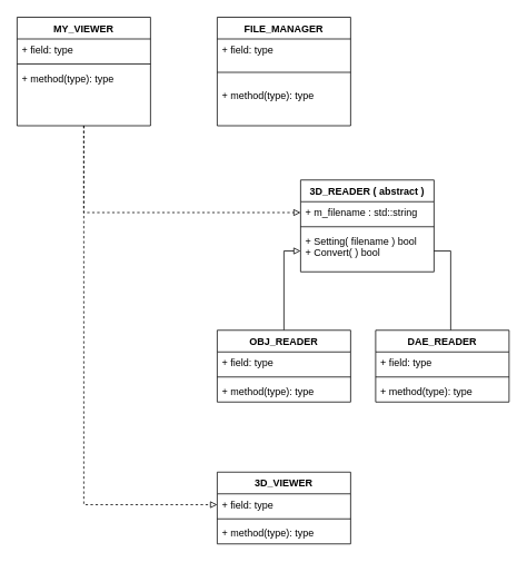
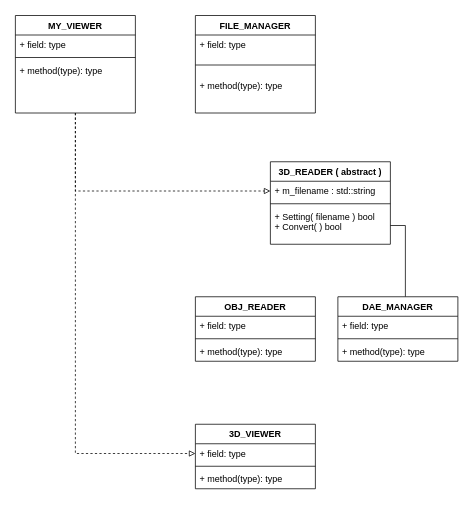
- <mxCell id="10" style="edgeStyle=orthogonalEdgeStyle;rounded=0;orthogonalLoop=1;jettySize=auto;html=1;entryX=0;entryY=0.5;entryDx=0;entryDy=0;endArrow=block;endFill=0;" edge="1" parent="1" source="11" target="9"><mxGeometry relative="1" as="geometry" /></mxCell>
- <mxCell id="16" value="DAE_READER" style="swimlane;fontStyle=1;align=center;verticalAlign=top;childLayout=stackLayout;horizontal=1;startSize=26;horizontalStack=0;resizeParent=1;resizeParentMax=0;resizeLast=0;collapsible=1;marginBottom=0;" vertex="1" parent="1"><mxGeometry x="450" y="395" width="160" height="86" as="geometry" /></mxCell>
+ <mxCell id="16" value="DAE_MANAGER" style="swimlane;fontStyle=1;align=center;verticalAlign=top;childLayout=stackLayout;horizontal=1;startSize=26;horizontalStack=0;resizeParent=1;resizeParentMax=0;resizeLast=0;collapsible=1;marginBottom=0;" vertex="1" parent="1"><mxGeometry x="450" y="395" width="160" height="86" as="geometry" /></mxCell>
